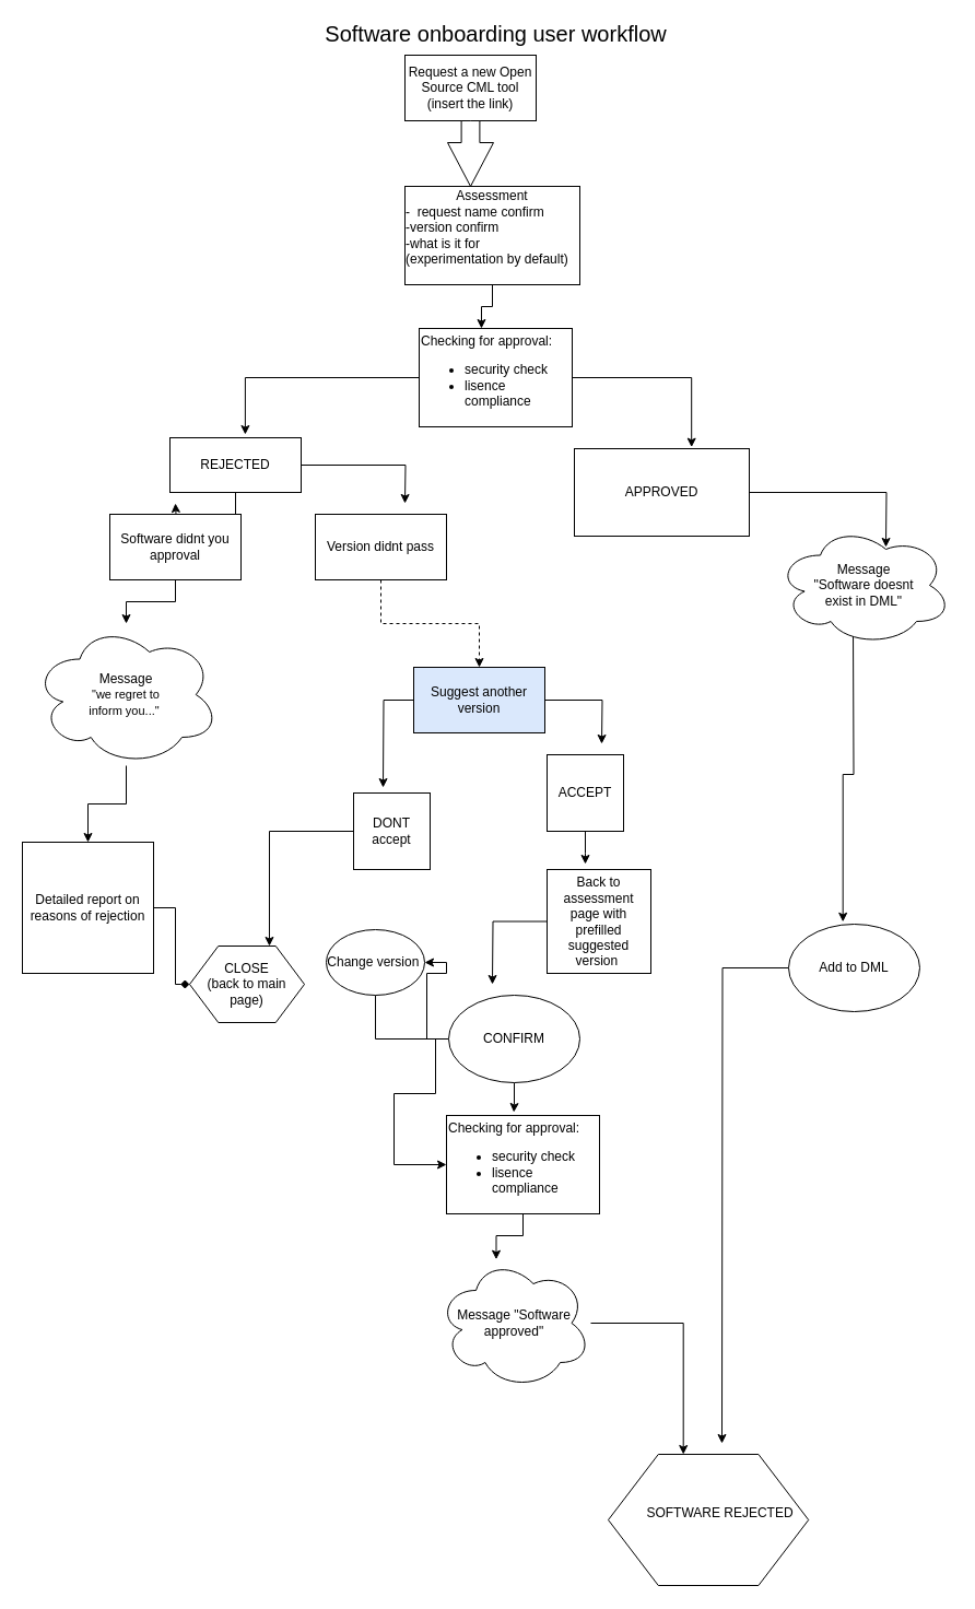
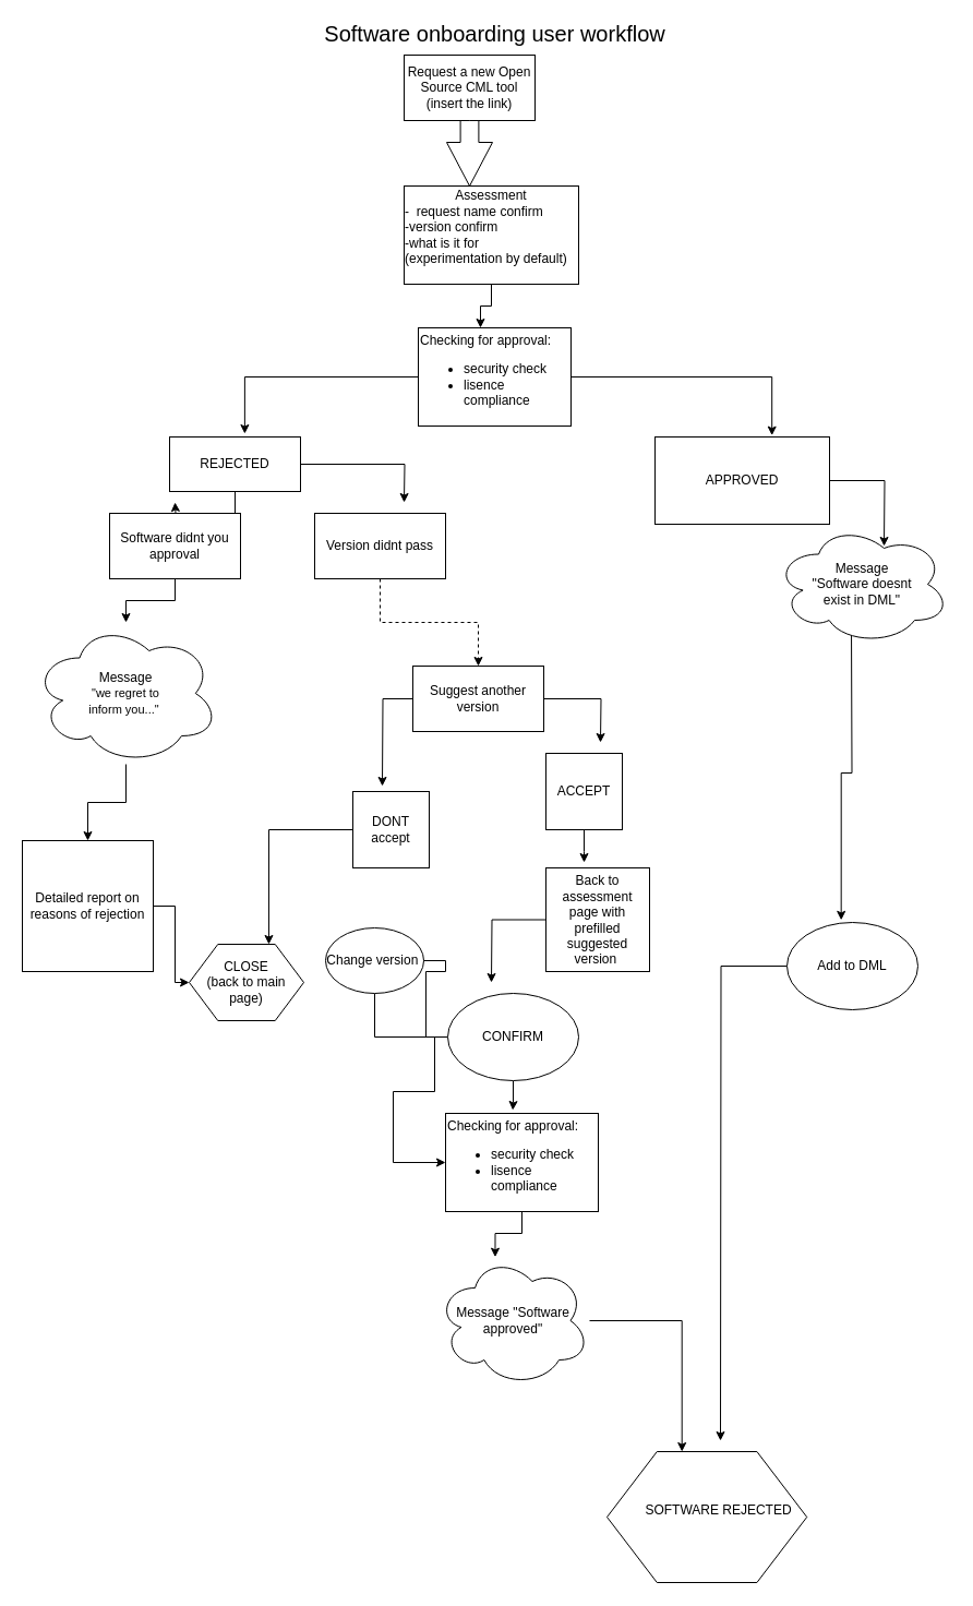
- <mxCell id="40" value="APPROVED" style="rounded=0;whiteSpace=wrap;html=1;" vertex="1" parent="1"><mxGeometry x="525" y="410" width="160" height="80" as="geometry" /></mxCell>
+ <mxCell id="40" value="APPROVED" style="rounded=0;whiteSpace=wrap;html=1;" vertex="1" parent="1"><mxGeometry x="600" y="400" width="160" height="80" as="geometry" /></mxCell>
- <mxCell id="24" value="Suggest another version" style="rounded=0;whiteSpace=wrap;html=1;fillColor=#dae8fc;" vertex="1" parent="1"><mxGeometry x="378" y="610" width="120" height="60" as="geometry" /></mxCell>
+ <mxCell id="24" value="Suggest another version" style="rounded=0;whiteSpace=wrap;html=1;" vertex="1" parent="1"><mxGeometry x="378" y="610" width="120" height="60" as="geometry" /></mxCell>
- <mxCell id="35" style="edgeStyle=orthogonalEdgeStyle;rounded=0;orthogonalLoop=1;jettySize=auto;html=1;entryX=1;entryY=0.5;entryDx=0;entryDy=0;" edge="1" parent="1" source="36" target="33"><mxGeometry relative="1" as="geometry" /></mxCell>
+ <mxCell id="35" style="edgeStyle=orthogonalEdgeStyle;rounded=0;orthogonalLoop=1;jettySize=auto;html=1;entryX=1;entryY=0.5;entryDx=0;entryDy=0;endArrow=none;" edge="1" parent="1" source="36" target="33"><mxGeometry relative="1" as="geometry" /></mxCell>
- <mxCell id="10" style="edgeStyle=orthogonalEdgeStyle;rounded=0;orthogonalLoop=1;jettySize=auto;html=1;entryX=0;entryY=0.5;entryDx=0;entryDy=0;endArrow=diamond;" edge="1" parent="1" source="11" target="29"><mxGeometry relative="1" as="geometry" /></mxCell>
+ <mxCell id="10" style="edgeStyle=orthogonalEdgeStyle;rounded=0;orthogonalLoop=1;jettySize=auto;html=1;entryX=0;entryY=0.5;entryDx=0;entryDy=0;" edge="1" parent="1" source="11" target="29"><mxGeometry relative="1" as="geometry" /></mxCell>
